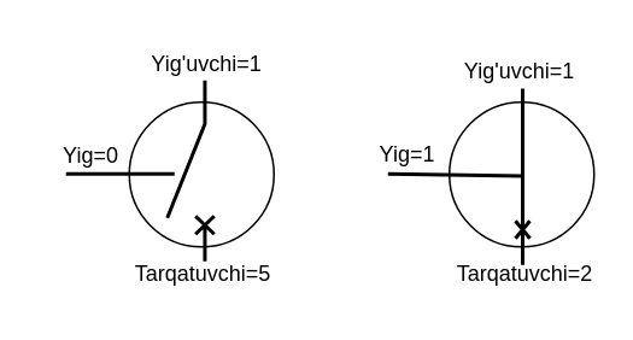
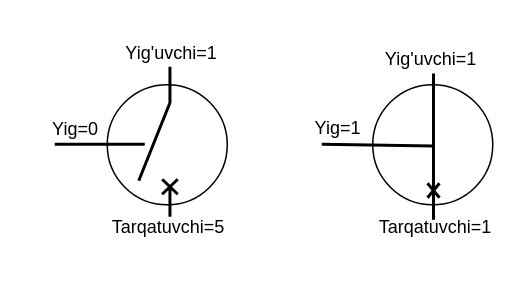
- <mxCell id="11" value="Tarqatuvchi=2" style="text;html=1;align=center;verticalAlign=middle;whiteSpace=wrap;rounded=0;" parent="1" vertex="1"><mxGeometry x="260" y="136" width="60" height="30" as="geometry" /></mxCell>
+ <mxCell id="11" value="Tarqatuvchi=1" style="text;html=1;align=center;verticalAlign=middle;whiteSpace=wrap;rounded=0;" parent="1" vertex="1"><mxGeometry x="260" y="136" width="60" height="30" as="geometry" /></mxCell>
